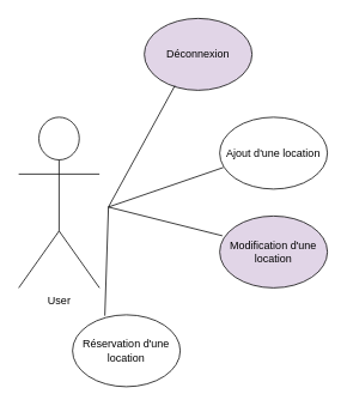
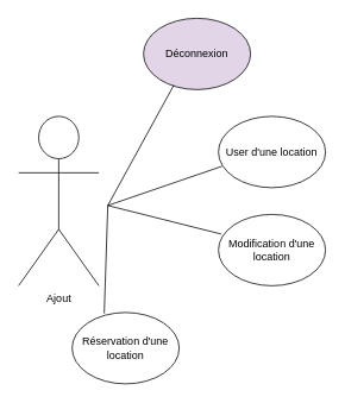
- <mxCell id="3" value="Ajout d'une location" style="ellipse;whiteSpace=wrap;html=1;" parent="1" vertex="1"><mxGeometry x="244" y="130" width="120" height="80" as="geometry" /></mxCell>
+ <mxCell id="3" value="User d'une location" style="ellipse;whiteSpace=wrap;html=1;" parent="1" vertex="1"><mxGeometry x="244" y="130" width="120" height="80" as="geometry" /></mxCell>
- <mxCell id="4" value="&lt;div style=&quot;&quot;&gt;&lt;span style=&quot;background-color: initial;&quot;&gt;Modification d'une location&lt;/span&gt;&lt;/div&gt;" style="ellipse;whiteSpace=wrap;html=1;align=center;fillColor=#e1d5e7;" parent="1" vertex="1"><mxGeometry x="244" y="240" width="120" height="80" as="geometry" /></mxCell>
+ <mxCell id="4" value="&lt;div style=&quot;&quot;&gt;&lt;span style=&quot;background-color: initial;&quot;&gt;Modification d'une location&lt;/span&gt;&lt;/div&gt;" style="ellipse;whiteSpace=wrap;html=1;align=center;" parent="1" vertex="1"><mxGeometry x="244" y="240" width="120" height="80" as="geometry" /></mxCell>
- <mxCell id="2" value="User" style="shape=umlActor;verticalLabelPosition=bottom;verticalAlign=top;html=1;outlineConnect=0;" parent="1" vertex="1"><mxGeometry x="20" y="130" width="90" height="190" as="geometry" /></mxCell>
+ <mxCell id="2" value="Ajout" style="shape=umlActor;verticalLabelPosition=bottom;verticalAlign=top;html=1;outlineConnect=0;" parent="1" vertex="1"><mxGeometry x="20" y="130" width="90" height="190" as="geometry" /></mxCell>
